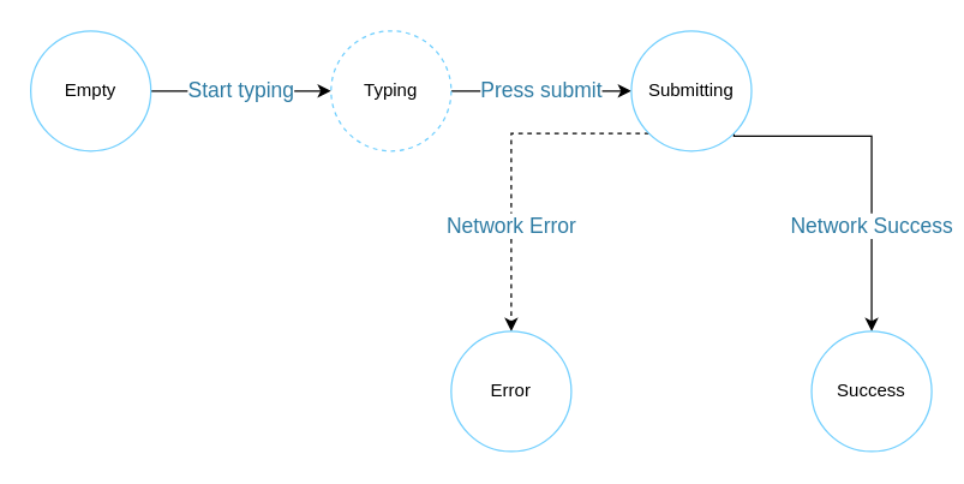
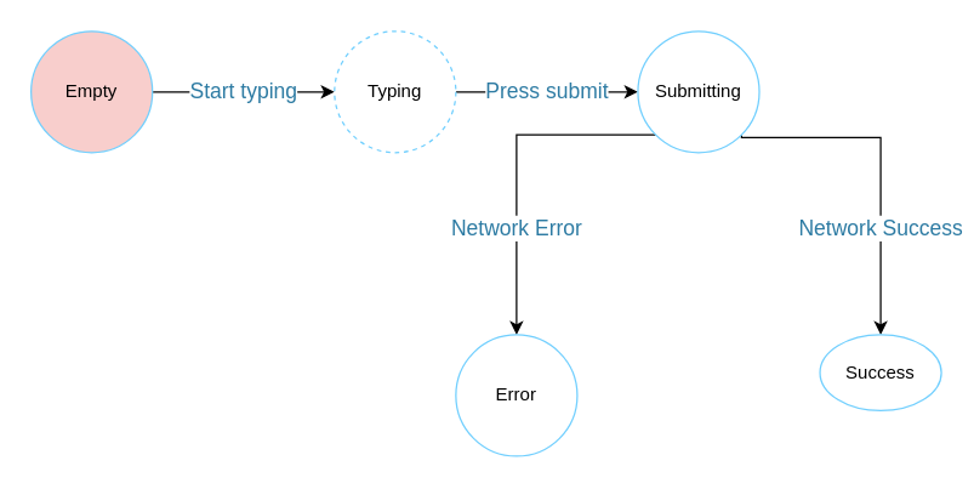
- <mxCell id="3" value="Empty" style="ellipse;whiteSpace=wrap;html=1;strokeColor=#71cffe;" vertex="1" parent="1"><mxGeometry x="20" y="20" width="80" height="80" as="geometry" /></mxCell>
+ <mxCell id="3" value="Empty" style="ellipse;whiteSpace=wrap;html=1;strokeColor=#71cffe;fillColor=#f8cecc;" vertex="1" parent="1"><mxGeometry x="20" y="20" width="80" height="80" as="geometry" /></mxCell>
- <mxCell id="7" value="&lt;font color=&quot;#2d7ba3&quot; style=&quot;font-size: 14px;&quot;&gt;Network Error&lt;/font&gt;" style="edgeStyle=orthogonalEdgeStyle;rounded=0;orthogonalLoop=1;jettySize=auto;html=1;exitX=0;exitY=1;exitDx=0;exitDy=0;dashed=1;" edge="1" parent="1" source="8" target="9"><mxGeometry x="0.373" relative="1" as="geometry"><Array as="points"><mxPoint x="340" y="88" /></Array><mxPoint as="offset" /></mxGeometry></mxCell>
+ <mxCell id="7" value="&lt;font color=&quot;#2d7ba3&quot; style=&quot;font-size: 14px;&quot;&gt;Network Error&lt;/font&gt;" style="edgeStyle=orthogonalEdgeStyle;rounded=0;orthogonalLoop=1;jettySize=auto;html=1;exitX=0;exitY=1;exitDx=0;exitDy=0;" edge="1" parent="1" source="8" target="9"><mxGeometry x="0.373" relative="1" as="geometry"><Array as="points"><mxPoint x="340" y="88" /></Array><mxPoint as="offset" /></mxGeometry></mxCell>
- <mxCell id="10" value="Success" style="ellipse;whiteSpace=wrap;html=1;strokeColor=#71cffe;" vertex="1" parent="1"><mxGeometry x="540" y="220" width="80" height="80" as="geometry" /></mxCell>
+ <mxCell id="10" value="Success" style="ellipse;whiteSpace=wrap;html=1;strokeColor=#71cffe;" vertex="1" parent="1"><mxGeometry x="540" y="220" width="80" height="50" as="geometry" /></mxCell>
